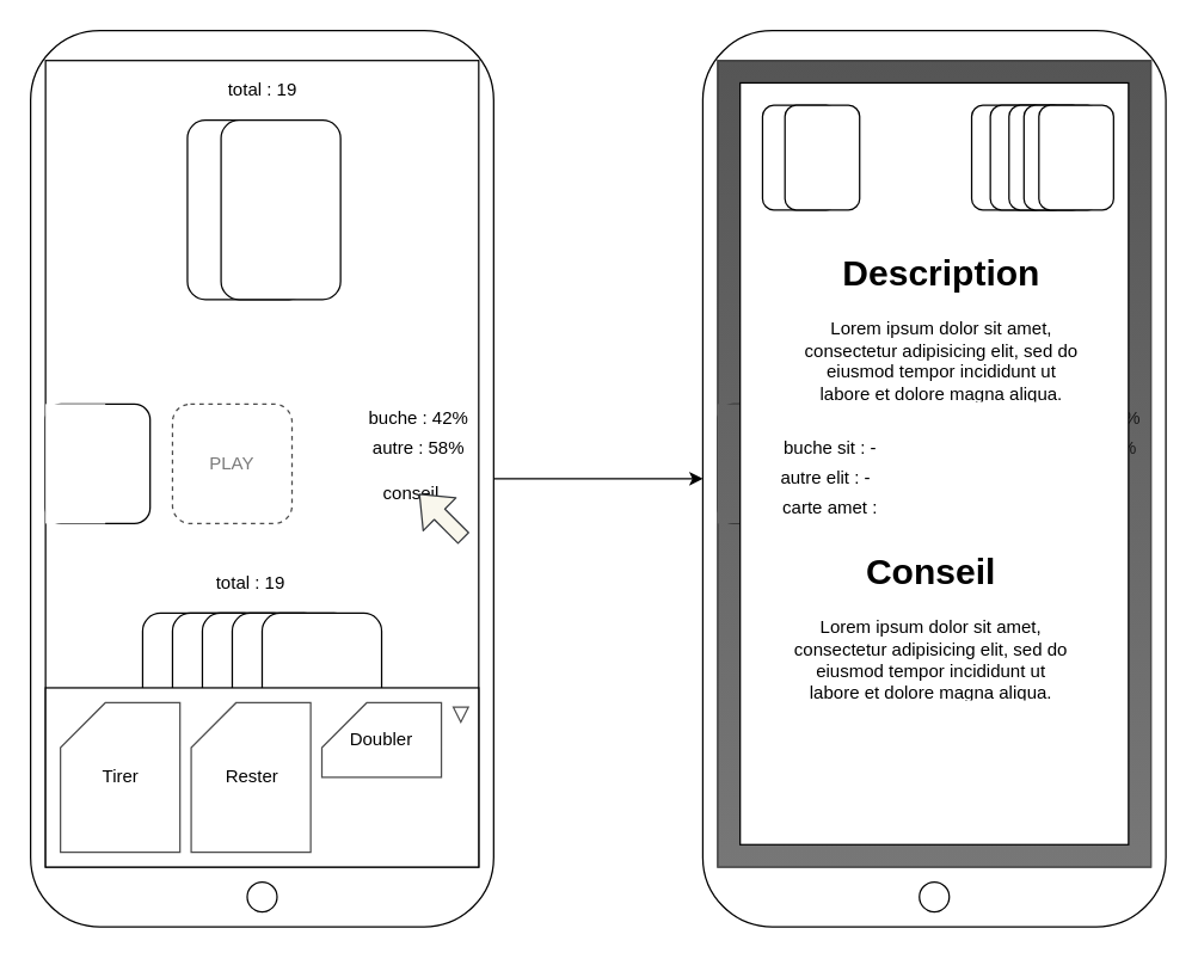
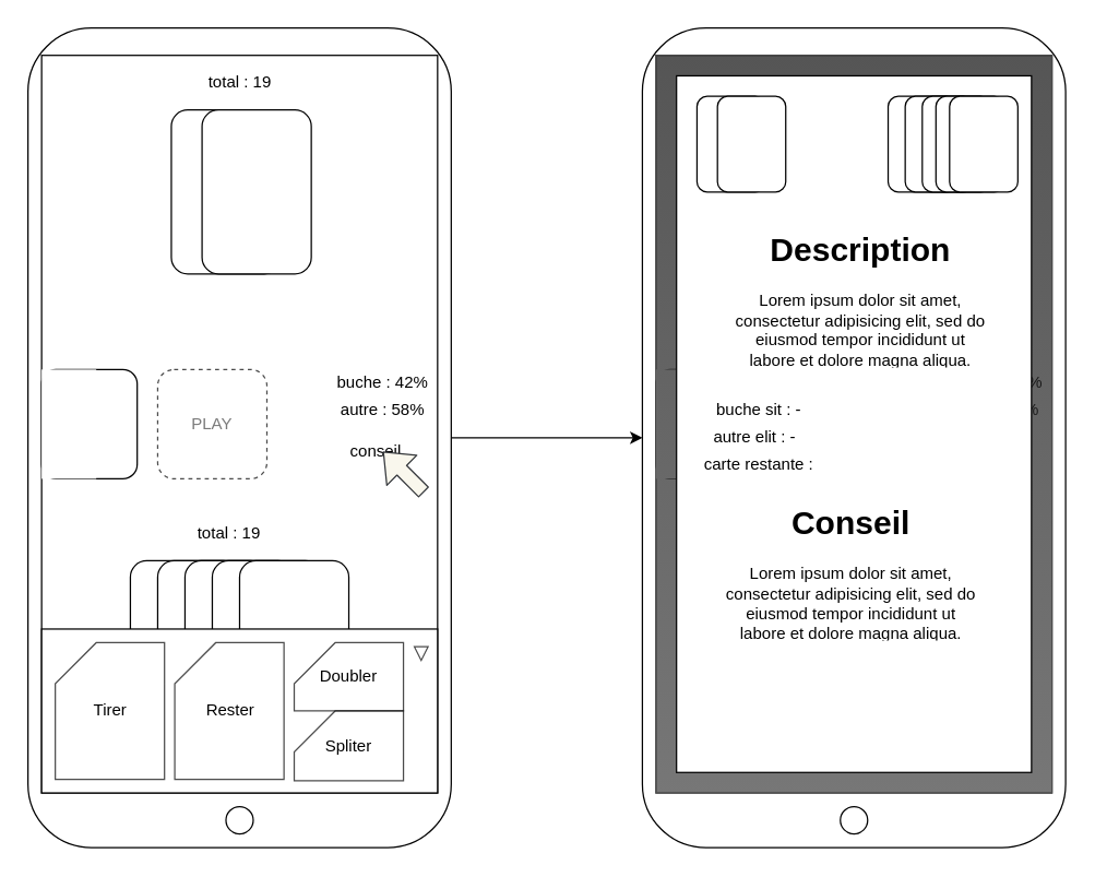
- <mxCell id="50" value="carte amet :" style="text;html=1;strokeColor=none;fillColor=none;align=center;verticalAlign=middle;whiteSpace=wrap;rounded=0;fontColor=#000000;" vertex="1" parent="1"><mxGeometry x="502.5" y="330" width="105" height="20" as="geometry" /></mxCell>
+ <mxCell id="50" value="carte restante :" style="text;html=1;strokeColor=none;fillColor=none;align=center;verticalAlign=middle;whiteSpace=wrap;rounded=0;fontColor=#000000;" vertex="1" parent="1"><mxGeometry x="502.5" y="330" width="105" height="20" as="geometry" /></mxCell>
+ <mxCell id="57" value="Spliter" style="shape=card;whiteSpace=wrap;html=1;rounded=0;labelBackgroundColor=none;fillColor=none;gradientColor=none;fontColor=#000000;opacity=70;align=center;" vertex="1" parent="1"><mxGeometry x="215" y="520" width="80" height="51" as="geometry" /></mxCell>
